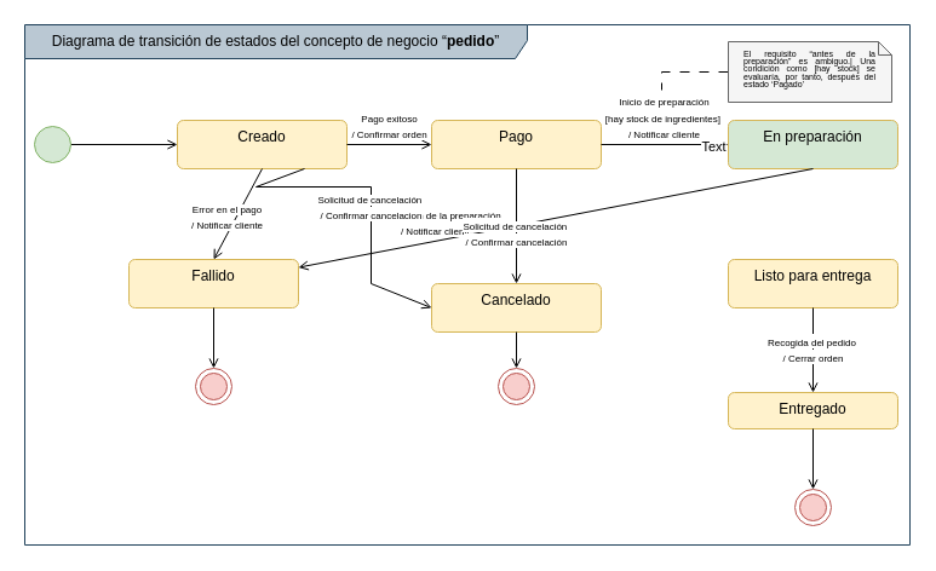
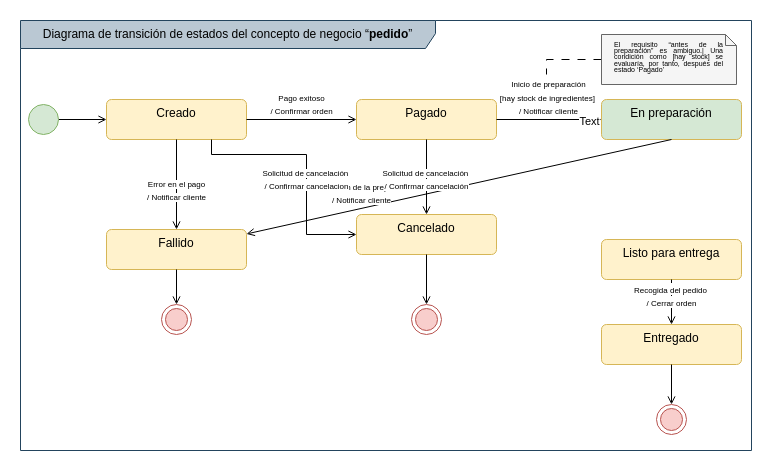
- <mxCell id="7" value="Pago" style="html=1;align=center;verticalAlign=top;rounded=1;absoluteArcSize=1;arcSize=10;dashed=0;whiteSpace=wrap;fillColor=#fff2cc;strokeColor=#d6b656;" vertex="1" parent="2"><mxGeometry x="336" y="79" width="140" height="40" as="geometry" /></mxCell>
+ <mxCell id="7" value="Pagado" style="html=1;align=center;verticalAlign=top;rounded=1;absoluteArcSize=1;arcSize=10;dashed=0;whiteSpace=wrap;fillColor=#fff2cc;strokeColor=#d6b656;" vertex="1" parent="2"><mxGeometry x="336" y="79" width="140" height="40" as="geometry" /></mxCell>
- <mxCell id="6" value="Creado" style="html=1;align=center;verticalAlign=top;rounded=1;absoluteArcSize=1;arcSize=10;dashed=0;whiteSpace=wrap;fillColor=#fff2cc;strokeColor=#d6b656;" vertex="1" parent="2"><mxGeometry x="126" y="79" width="140" height="40" as="geometry" /></mxCell>
+ <mxCell id="6" value="Creado" style="html=1;align=center;verticalAlign=top;rounded=1;absoluteArcSize=1;arcSize=10;dashed=0;whiteSpace=wrap;fillColor=#fff2cc;strokeColor=#d6b656;" vertex="1" parent="2"><mxGeometry x="86" y="79" width="140" height="40" as="geometry" /></mxCell>
- <mxCell id="21" value="Fallido" style="html=1;align=center;verticalAlign=top;rounded=1;absoluteArcSize=1;arcSize=10;dashed=0;whiteSpace=wrap;fillColor=#fff2cc;strokeColor=#d6b656;" vertex="1" parent="2"><mxGeometry x="86" y="194" width="140" height="40" as="geometry" /></mxCell>
+ <mxCell id="21" value="Fallido" style="html=1;align=center;verticalAlign=top;rounded=1;absoluteArcSize=1;arcSize=10;dashed=0;whiteSpace=wrap;fillColor=#fff2cc;strokeColor=#d6b656;" vertex="1" parent="2"><mxGeometry x="86" y="209" width="140" height="40" as="geometry" /></mxCell>
- <mxCell id="9" value="Listo para entrega" style="html=1;align=center;verticalAlign=top;rounded=1;absoluteArcSize=1;arcSize=10;dashed=0;whiteSpace=wrap;fillColor=#fff2cc;strokeColor=#d6b656;" vertex="1" parent="2"><mxGeometry x="581" y="194" width="140" height="40" as="geometry" /></mxCell>
+ <mxCell id="9" value="Listo para entrega" style="html=1;align=center;verticalAlign=top;rounded=1;absoluteArcSize=1;arcSize=10;dashed=0;whiteSpace=wrap;fillColor=#fff2cc;strokeColor=#d6b656;" vertex="1" parent="2"><mxGeometry x="581" y="219" width="140" height="40" as="geometry" /></mxCell>
- <mxCell id="23" value="Cancelado" style="html=1;align=center;verticalAlign=top;rounded=1;absoluteArcSize=1;arcSize=10;dashed=0;whiteSpace=wrap;fillColor=#fff2cc;strokeColor=#d6b656;" vertex="1" parent="2"><mxGeometry x="336" y="214" width="140" height="40" as="geometry" /></mxCell>
+ <mxCell id="23" value="Cancelado" style="html=1;align=center;verticalAlign=top;rounded=1;absoluteArcSize=1;arcSize=10;dashed=0;whiteSpace=wrap;fillColor=#fff2cc;strokeColor=#d6b656;" vertex="1" parent="2"><mxGeometry x="336" y="194" width="140" height="40" as="geometry" /></mxCell>
- <mxCell id="16" value="Entregado" style="html=1;align=center;verticalAlign=top;rounded=1;absoluteArcSize=1;arcSize=10;dashed=0;whiteSpace=wrap;fillColor=#fff2cc;strokeColor=#d6b656;" vertex="1" parent="2"><mxGeometry x="581" y="304" width="140" height="30" as="geometry" /></mxCell>
+ <mxCell id="16" value="Entregado" style="html=1;align=center;verticalAlign=top;rounded=1;absoluteArcSize=1;arcSize=10;dashed=0;whiteSpace=wrap;fillColor=#fff2cc;strokeColor=#d6b656;" vertex="1" parent="2"><mxGeometry x="581" y="304" width="140" height="40" as="geometry" /></mxCell>
